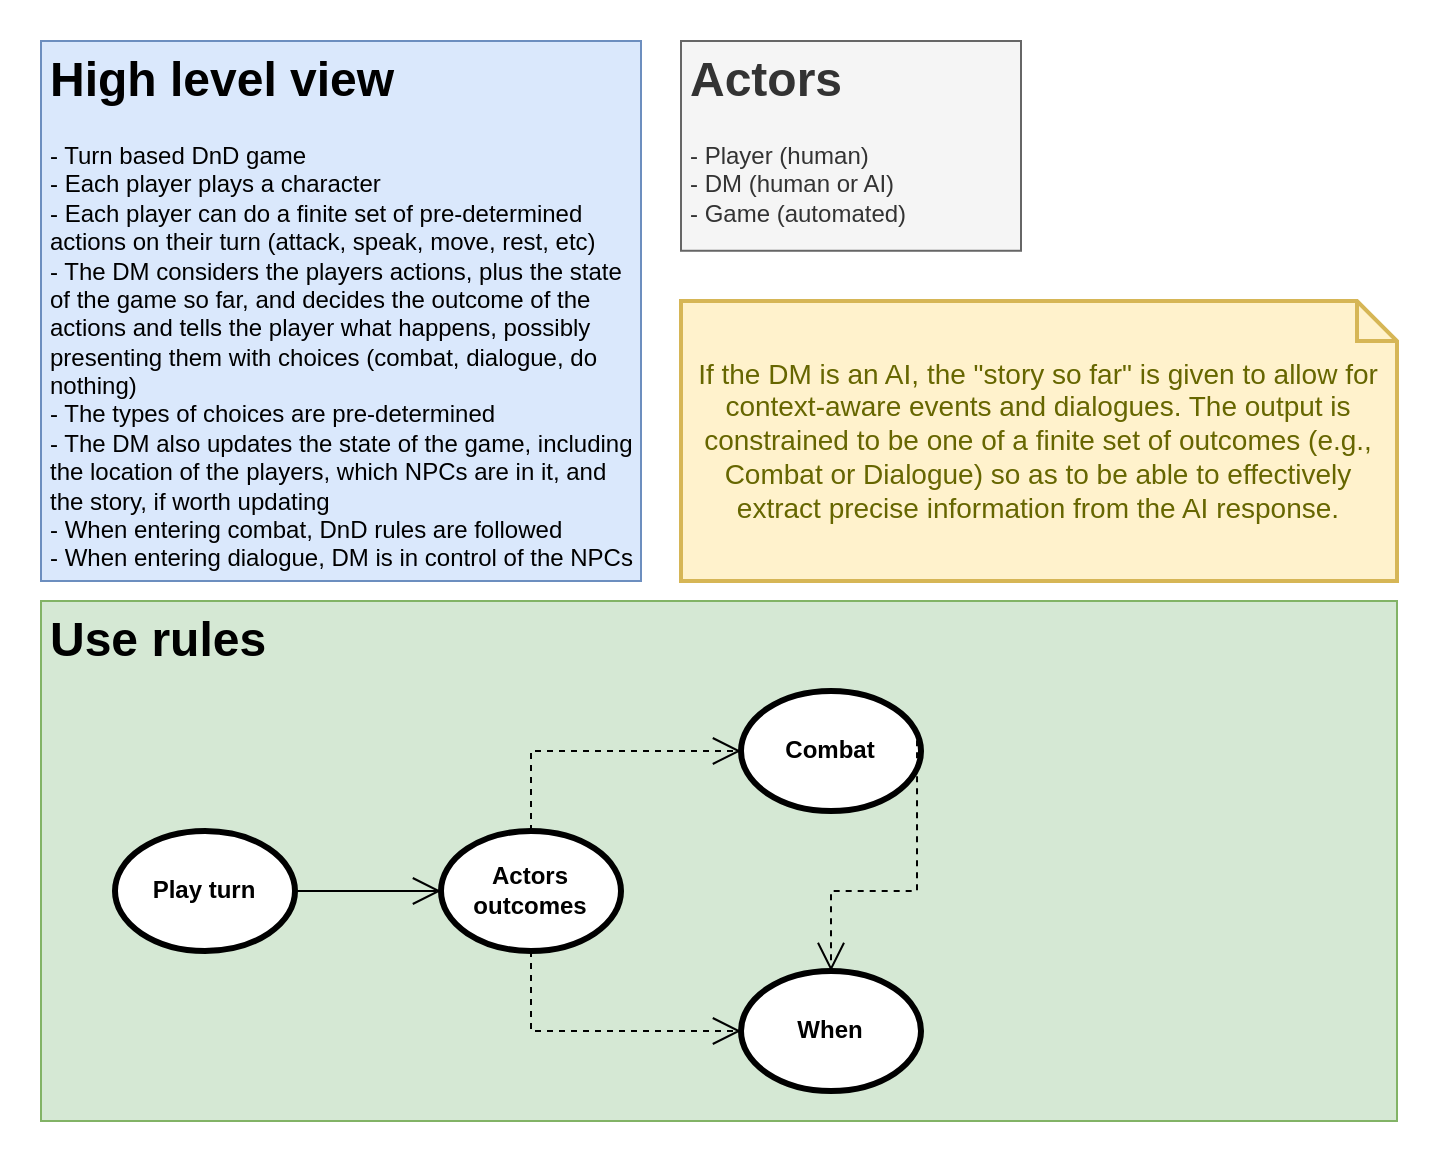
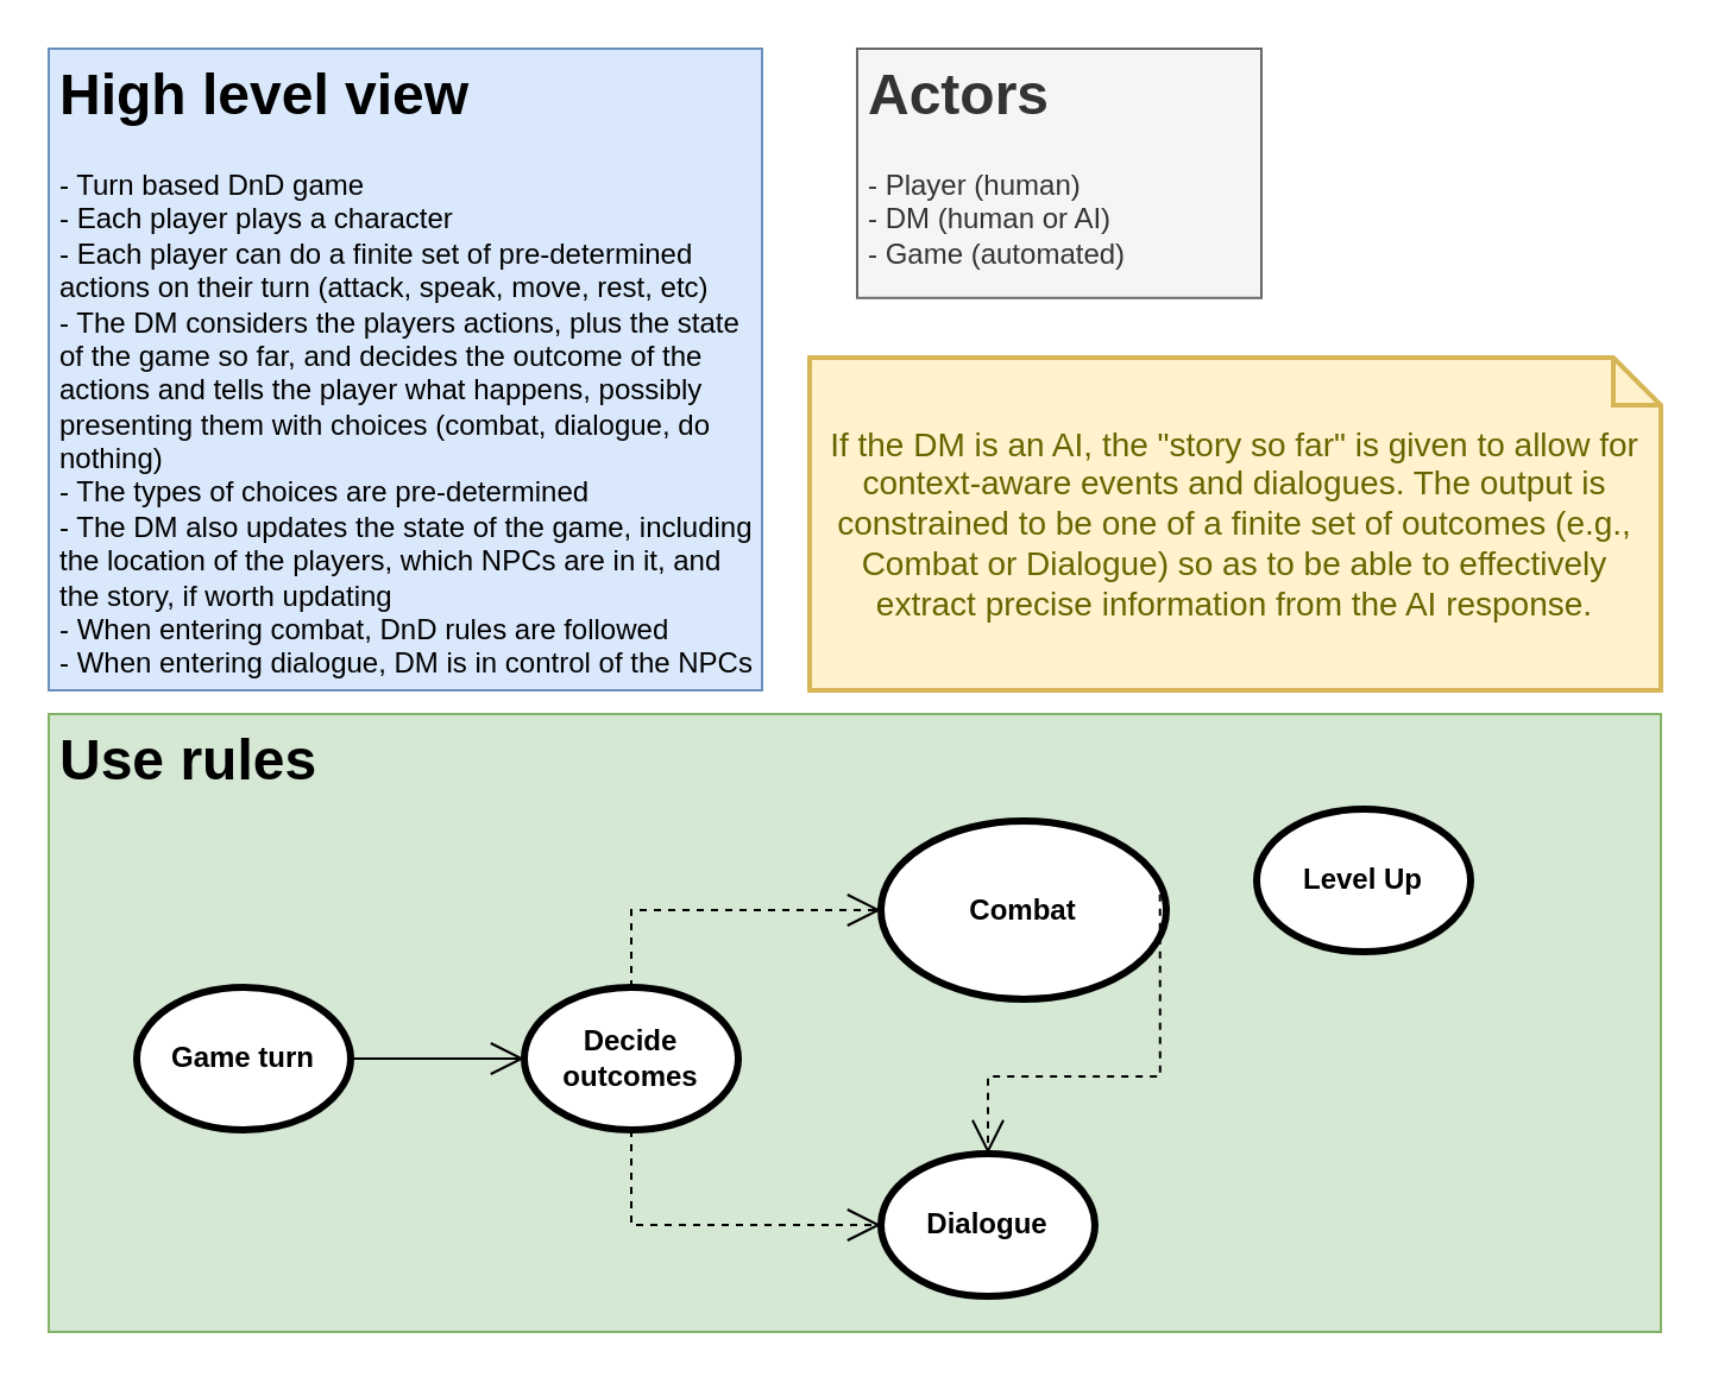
- <mxCell id="2" value="&lt;h1&gt;Actors&lt;/h1&gt;&lt;p&gt;- Player (human)&lt;br&gt;- DM (human or AI)&lt;br&gt;- Game (automated)&lt;/p&gt;" style="text;html=1;strokeColor=#666666;fillColor=#f5f5f5;spacing=5;spacingTop=-20;whiteSpace=wrap;overflow=hidden;rounded=0;fontColor=#333333;" parent="1" vertex="1"><mxGeometry x="340" y="20" width="170" height="104.88" as="geometry" /></mxCell>
+ <mxCell id="2" value="&lt;h1&gt;Actors&lt;/h1&gt;&lt;p&gt;- Player (human)&lt;br&gt;- DM (human or AI)&lt;br&gt;- Game (automated)&lt;/p&gt;" style="text;html=1;strokeColor=#666666;fillColor=#f5f5f5;spacing=5;spacingTop=-20;whiteSpace=wrap;overflow=hidden;rounded=0;fontColor=#333333;" parent="1" vertex="1"><mxGeometry x="360" y="20" width="170" height="104.88" as="geometry" /></mxCell>
+ <mxCell id="12" value="Level Up" style="shape=ellipse;html=1;strokeWidth=3;fontStyle=1;whiteSpace=wrap;align=center;perimeter=ellipsePerimeter;" parent="1" vertex="1"><mxGeometry x="528" y="340" width="90" height="60" as="geometry" /></mxCell>
- <mxCell id="7" value="Combat" style="shape=ellipse;html=1;strokeWidth=3;fontStyle=1;whiteSpace=wrap;align=center;perimeter=ellipsePerimeter;" parent="1" vertex="1"><mxGeometry x="370" y="345" width="90" height="60" as="geometry" /></mxCell>
+ <mxCell id="7" value="Combat" style="shape=ellipse;html=1;strokeWidth=3;fontStyle=1;whiteSpace=wrap;align=center;perimeter=ellipsePerimeter;" parent="1" vertex="1"><mxGeometry x="370" y="345" width="120" height="75" as="geometry" /></mxCell>
- <mxCell id="5" value="Play turn" style="shape=ellipse;html=1;strokeWidth=3;fontStyle=1;whiteSpace=wrap;align=center;perimeter=ellipsePerimeter;" parent="1" vertex="1"><mxGeometry x="57" y="415" width="90" height="60" as="geometry" /></mxCell>
+ <mxCell id="5" value="Game turn" style="shape=ellipse;html=1;strokeWidth=3;fontStyle=1;whiteSpace=wrap;align=center;perimeter=ellipsePerimeter;" parent="1" vertex="1"><mxGeometry x="57" y="415" width="90" height="60" as="geometry" /></mxCell>
- <mxCell id="6" value="Actors outcomes" style="shape=ellipse;html=1;strokeWidth=3;fontStyle=1;whiteSpace=wrap;align=center;perimeter=ellipsePerimeter;" parent="1" vertex="1"><mxGeometry x="220" y="415" width="90" height="60" as="geometry" /></mxCell>
+ <mxCell id="6" value="Decide outcomes" style="shape=ellipse;html=1;strokeWidth=3;fontStyle=1;whiteSpace=wrap;align=center;perimeter=ellipsePerimeter;" parent="1" vertex="1"><mxGeometry x="220" y="415" width="90" height="60" as="geometry" /></mxCell>
- <mxCell id="8" value="When" style="shape=ellipse;html=1;strokeWidth=3;fontStyle=1;whiteSpace=wrap;align=center;perimeter=ellipsePerimeter;" parent="1" vertex="1"><mxGeometry x="370" y="485" width="90" height="60" as="geometry" /></mxCell>
+ <mxCell id="8" value="Dialogue" style="shape=ellipse;html=1;strokeWidth=3;fontStyle=1;whiteSpace=wrap;align=center;perimeter=ellipsePerimeter;" parent="1" vertex="1"><mxGeometry x="370" y="485" width="90" height="60" as="geometry" /></mxCell>
